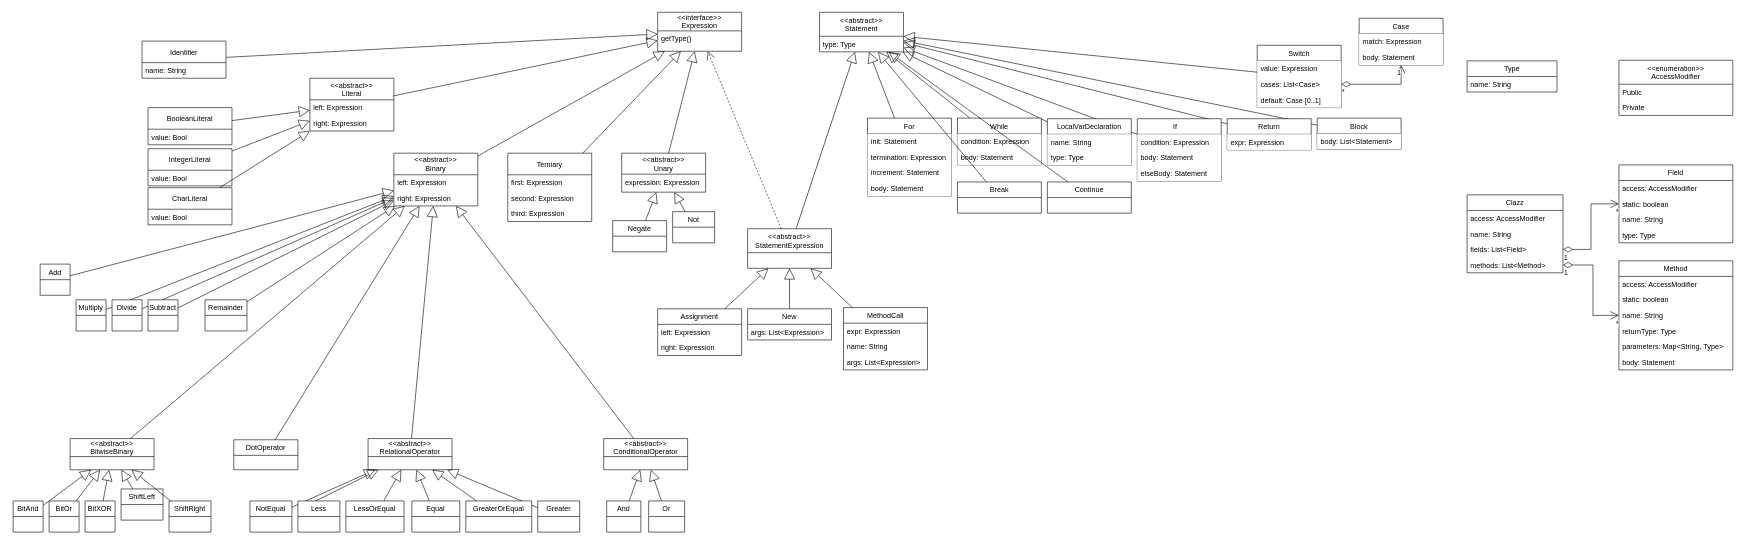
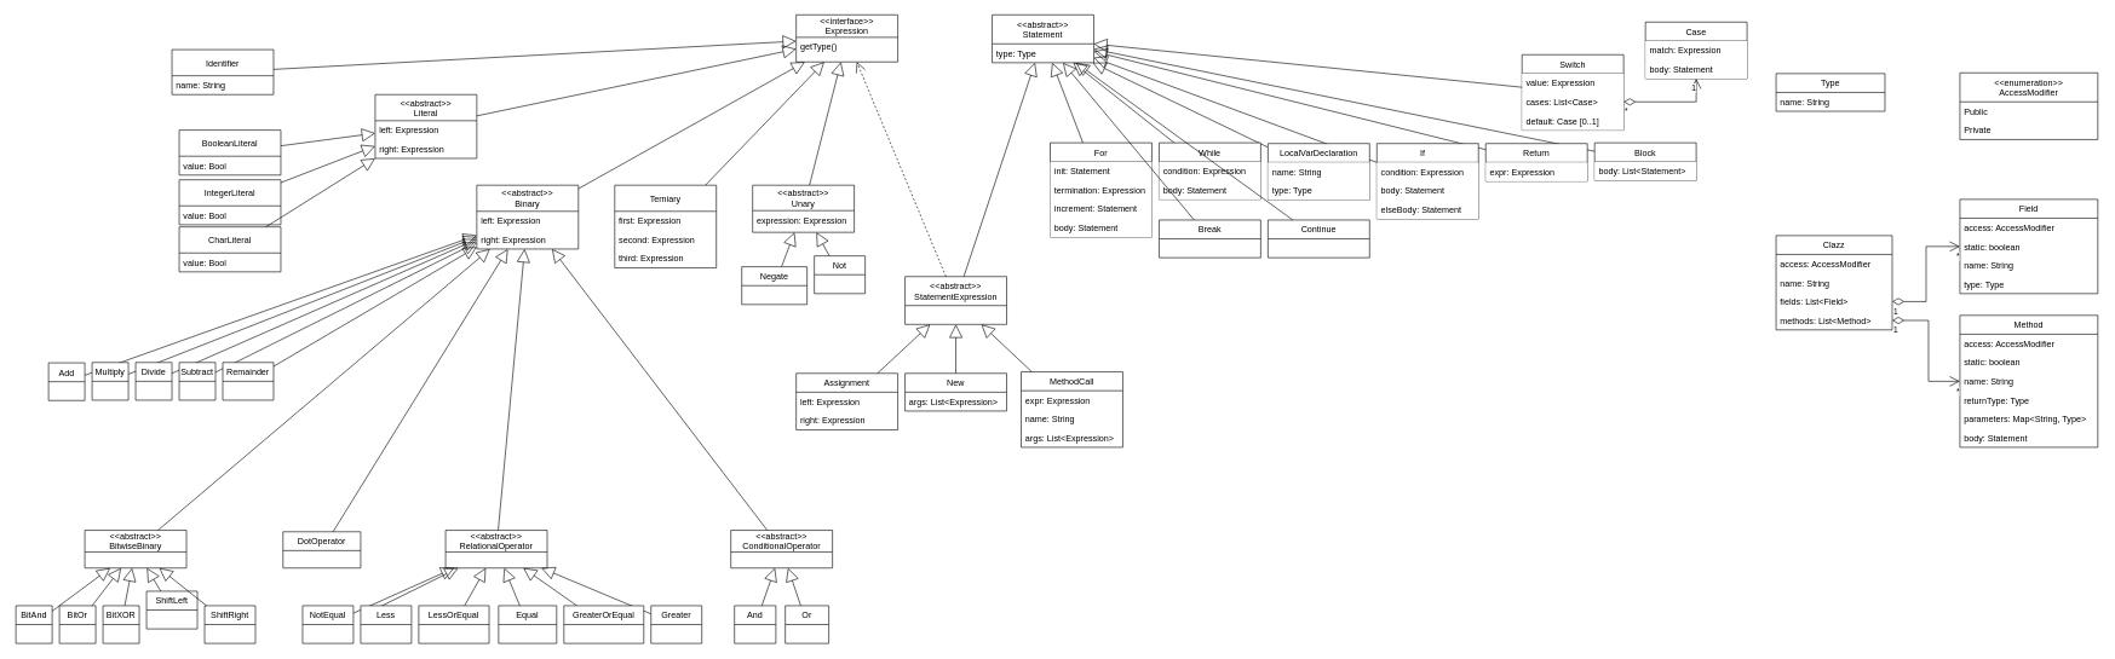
- <mxCell id="77" value="Add" style="swimlane;fontStyle=0;childLayout=stackLayout;horizontal=1;startSize=26;fillColor=default;horizontalStack=0;resizeParent=1;resizeParentMax=0;resizeLast=0;collapsible=1;marginBottom=0;" parent="1" vertex="1"><mxGeometry x="65" y="440" width="50" height="52" as="geometry" /></mxCell>
+ <mxCell id="77" value="Add" style="swimlane;fontStyle=0;childLayout=stackLayout;horizontal=1;startSize=26;fillColor=default;horizontalStack=0;resizeParent=1;resizeParentMax=0;resizeLast=0;collapsible=1;marginBottom=0;" parent="1" vertex="1"><mxGeometry x="65" y="500" width="50" height="52" as="geometry" /></mxCell>
- <mxCell id="85" value="Remainder" style="swimlane;fontStyle=0;childLayout=stackLayout;horizontal=1;startSize=26;fillColor=default;horizontalStack=0;resizeParent=1;resizeParentMax=0;resizeLast=0;collapsible=1;marginBottom=0;" parent="1" vertex="1"><mxGeometry x="340" y="499.5" width="70" height="52" as="geometry" /></mxCell>
+ <mxCell id="85" value="Remainder" style="swimlane;fontStyle=0;childLayout=stackLayout;horizontal=1;startSize=26;fillColor=default;horizontalStack=0;resizeParent=1;resizeParentMax=0;resizeLast=0;collapsible=1;marginBottom=0;" parent="1" vertex="1"><mxGeometry x="305" y="499.5" width="70" height="52" as="geometry" /></mxCell>
